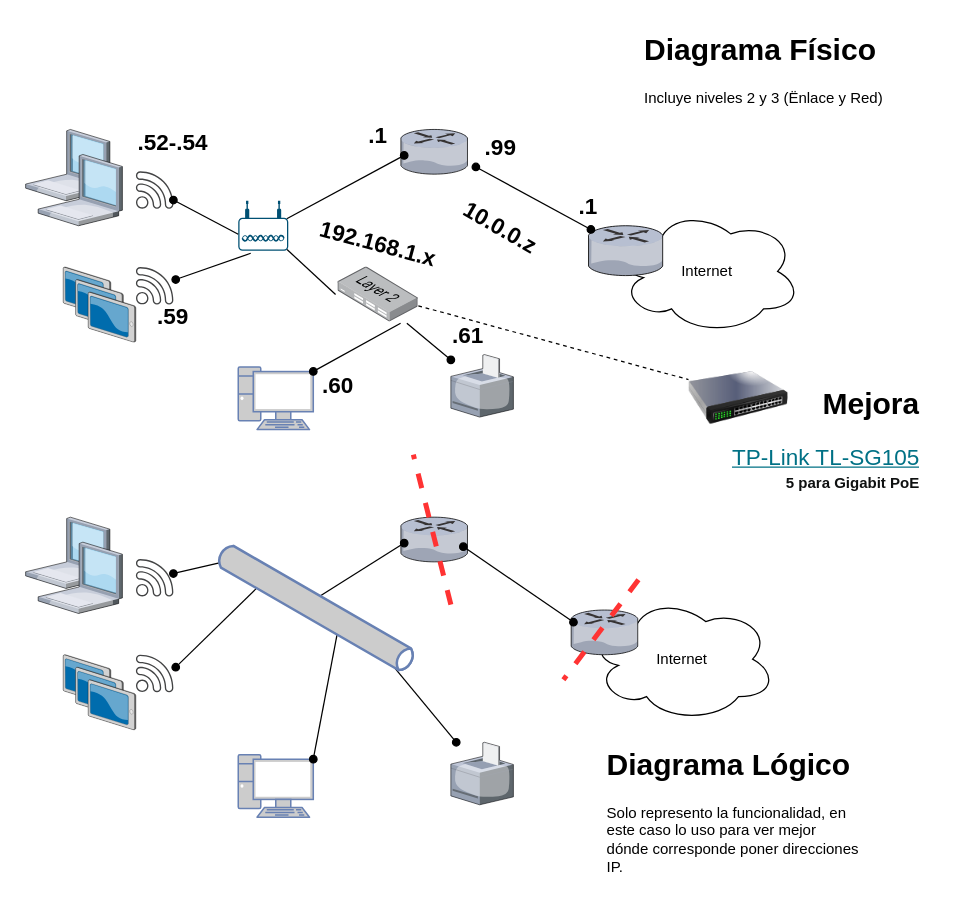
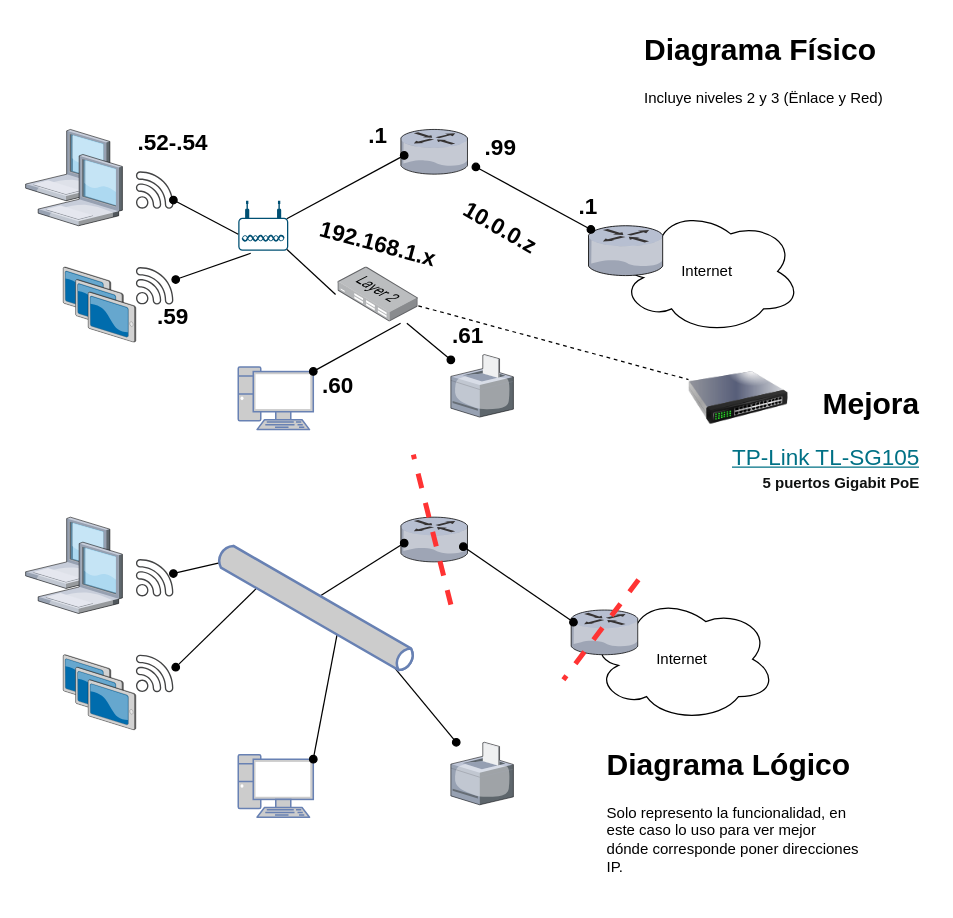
- <mxCell id="56" value="&lt;h1&gt;Mejora&lt;/h1&gt;&lt;h2 class=&quot;a-size-mini a-spacing-none a-color-base s-line-clamp-2&quot; style=&quot;box-sizing: border-box ; padding: 0px ; margin-top: 0px ; margin-right: 0px ; margin-left: 0px ; color: rgb(15 , 17 , 17) ; overflow: hidden ; text-overflow: ellipsis ; max-height: 86.4px ; font-family: &amp;#34;amazon ember&amp;#34; , &amp;#34;arial&amp;#34; , sans-serif ; background-color: rgb(255 , 255 , 255) ; margin-bottom: 0px ; font-size: 12px ; line-height: 16px&quot;&gt;&lt;span class=&quot;a-size-medium a-color-base a-text-normal&quot; dir=&quot;auto&quot; style=&quot;box-sizing: border-box ; color: rgb(15 , 17 , 17) ; font-weight: 400 ; font-size: 18px ; line-height: 24px&quot;&gt;&lt;a class=&quot;a-link-normal a-text-normal&quot; href=&quot;https://www.amazon.es/TP-LINK-TL-SG105-1000Mbps-inoxidable-configuraci%C3%B3n/dp/B00A128S24/ref=sr_1_3?adgrpid=57852701404&amp;amp;dchild=1&amp;amp;gclid=EAIaIQobChMIzOSj0PXP7QIVStTtCh0wvAQxEAAYASAAEgLdRfD_BwE&amp;amp;hvadid=275593926704&amp;amp;hvdev=c&amp;amp;hvlocphy=1005419&amp;amp;hvnetw=g&amp;amp;hvqmt=b&amp;amp;hvrand=11362974779329743955&amp;amp;hvtargid=kwd-297246453482&amp;amp;hydadcr=29084_1683991&amp;amp;keywords=switch+poe+4+puertos&amp;amp;qid=1608032987&amp;amp;refinements=p_89%3ATP-Link&amp;amp;rnid=1692911031&amp;amp;s=computers&amp;amp;sr=1-3&amp;amp;tag=hydes-21&quot; style=&quot;box-sizing: border-box ; color: rgb(0 , 113 , 133) ; font-weight: 400&quot;&gt;TP-Link TL-SG105&lt;/a&gt;&lt;/span&gt;&lt;/h2&gt;&lt;h2 class=&quot;a-size-mini a-spacing-none a-color-base s-line-clamp-2&quot; style=&quot;box-sizing: border-box ; padding: 0px ; margin-top: 0px ; margin-right: 0px ; margin-left: 0px ; color: rgb(15 , 17 , 17) ; overflow: hidden ; text-overflow: ellipsis ; max-height: 86.4px ; font-family: &amp;#34;amazon ember&amp;#34; , &amp;#34;arial&amp;#34; , sans-serif ; background-color: rgb(255 , 255 , 255) ; margin-bottom: 0px ; font-size: 12px ; line-height: 16px&quot;&gt;5 para Gigabit PoE&lt;/h2&gt;" style="text;html=1;strokeColor=none;fillColor=none;spacing=5;spacingTop=-20;whiteSpace=wrap;overflow=hidden;rounded=0;align=right;" vertex="1" parent="1"><mxGeometry x="550" y="303" width="190" height="120" as="geometry" /></mxCell>
+ <mxCell id="56" value="&lt;h1&gt;Mejora&lt;/h1&gt;&lt;h2 class=&quot;a-size-mini a-spacing-none a-color-base s-line-clamp-2&quot; style=&quot;box-sizing: border-box ; padding: 0px ; margin-top: 0px ; margin-right: 0px ; margin-left: 0px ; color: rgb(15 , 17 , 17) ; overflow: hidden ; text-overflow: ellipsis ; max-height: 86.4px ; font-family: &amp;#34;amazon ember&amp;#34; , &amp;#34;arial&amp;#34; , sans-serif ; background-color: rgb(255 , 255 , 255) ; margin-bottom: 0px ; font-size: 12px ; line-height: 16px&quot;&gt;&lt;span class=&quot;a-size-medium a-color-base a-text-normal&quot; dir=&quot;auto&quot; style=&quot;box-sizing: border-box ; color: rgb(15 , 17 , 17) ; font-weight: 400 ; font-size: 18px ; line-height: 24px&quot;&gt;&lt;a class=&quot;a-link-normal a-text-normal&quot; href=&quot;https://www.amazon.es/TP-LINK-TL-SG105-1000Mbps-inoxidable-configuraci%C3%B3n/dp/B00A128S24/ref=sr_1_3?adgrpid=57852701404&amp;amp;dchild=1&amp;amp;gclid=EAIaIQobChMIzOSj0PXP7QIVStTtCh0wvAQxEAAYASAAEgLdRfD_BwE&amp;amp;hvadid=275593926704&amp;amp;hvdev=c&amp;amp;hvlocphy=1005419&amp;amp;hvnetw=g&amp;amp;hvqmt=b&amp;amp;hvrand=11362974779329743955&amp;amp;hvtargid=kwd-297246453482&amp;amp;hydadcr=29084_1683991&amp;amp;keywords=switch+poe+4+puertos&amp;amp;qid=1608032987&amp;amp;refinements=p_89%3ATP-Link&amp;amp;rnid=1692911031&amp;amp;s=computers&amp;amp;sr=1-3&amp;amp;tag=hydes-21&quot; style=&quot;box-sizing: border-box ; color: rgb(0 , 113 , 133) ; font-weight: 400&quot;&gt;TP-Link TL-SG105&lt;/a&gt;&lt;/span&gt;&lt;/h2&gt;&lt;h2 class=&quot;a-size-mini a-spacing-none a-color-base s-line-clamp-2&quot; style=&quot;box-sizing: border-box ; padding: 0px ; margin-top: 0px ; margin-right: 0px ; margin-left: 0px ; color: rgb(15 , 17 , 17) ; overflow: hidden ; text-overflow: ellipsis ; max-height: 86.4px ; font-family: &amp;#34;amazon ember&amp;#34; , &amp;#34;arial&amp;#34; , sans-serif ; background-color: rgb(255 , 255 , 255) ; margin-bottom: 0px ; font-size: 12px ; line-height: 16px&quot;&gt;5 puertos Gigabit PoE&lt;/h2&gt;" style="text;html=1;strokeColor=none;fillColor=none;spacing=5;spacingTop=-20;whiteSpace=wrap;overflow=hidden;rounded=0;align=right;" vertex="1" parent="1"><mxGeometry x="550" y="303" width="190" height="120" as="geometry" /></mxCell>
